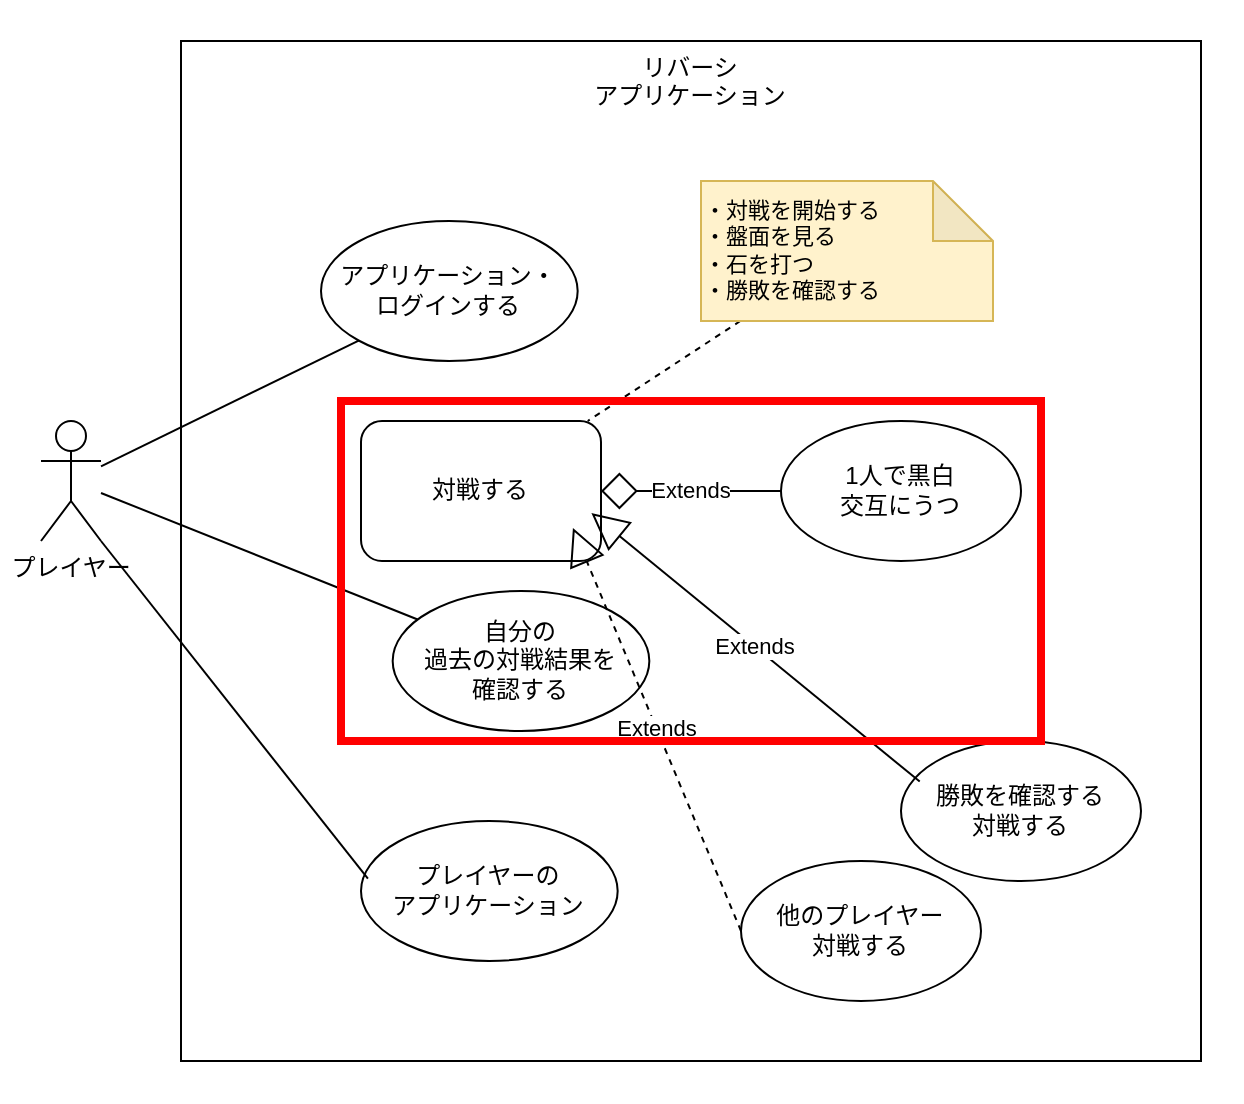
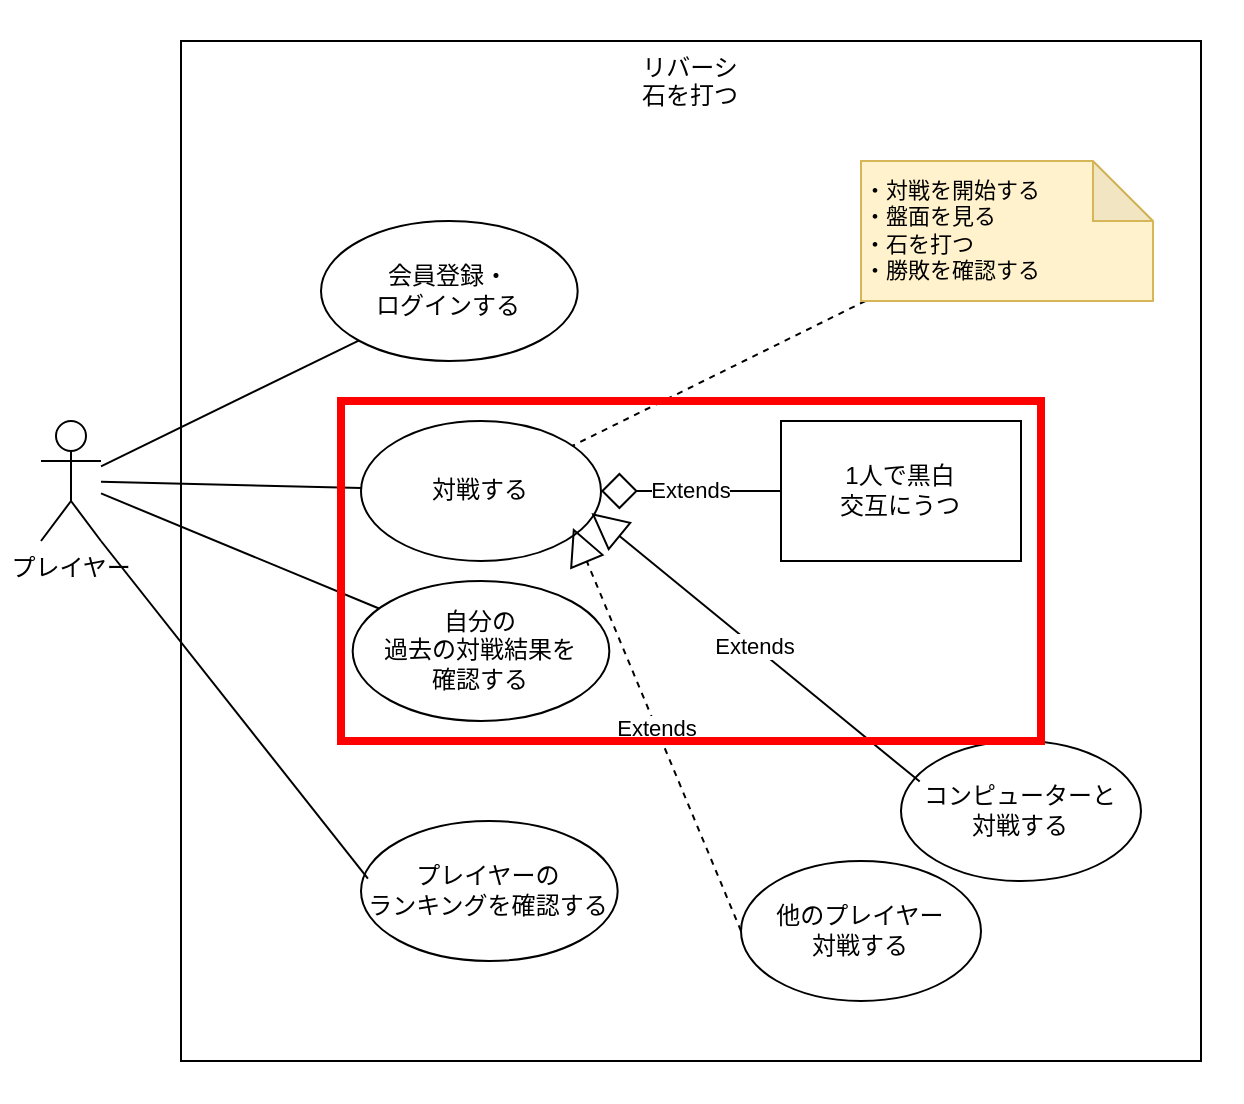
- <mxCell id="2" value="リバーシ&lt;br&gt;アプリケーション" style="whiteSpace=wrap;html=1;aspect=fixed;fillColor=none;verticalAlign=top;" parent="1" vertex="1"><mxGeometry x="90" y="20" width="510" height="510" as="geometry" /></mxCell>
+ <mxCell id="2" value="リバーシ&lt;br&gt;石を打つ" style="whiteSpace=wrap;html=1;aspect=fixed;fillColor=none;verticalAlign=top;" parent="1" vertex="1"><mxGeometry x="90" y="20" width="510" height="510" as="geometry" /></mxCell>
- <mxCell id="9" value="・対戦を開始する&lt;div&gt;・盤面を見る&lt;/div&gt;&lt;div&gt;・石を打つ&lt;/div&gt;&lt;div&gt;・勝敗を確認する&lt;/div&gt;" style="shape=note;whiteSpace=wrap;html=1;backgroundOutline=1;darkOpacity=0.05;fontFamily=Helvetica;fontSize=11;labelBackgroundColor=none;align=left;fillColor=#fff2cc;strokeColor=#d6b656;" parent="1" vertex="1"><mxGeometry x="350" y="90" width="146" height="70" as="geometry" /></mxCell>
+ <mxCell id="9" value="・対戦を開始する&lt;div&gt;・盤面を見る&lt;/div&gt;&lt;div&gt;・石を打つ&lt;/div&gt;&lt;div&gt;・勝敗を確認する&lt;/div&gt;" style="shape=note;whiteSpace=wrap;html=1;backgroundOutline=1;darkOpacity=0.05;fontFamily=Helvetica;fontSize=11;labelBackgroundColor=none;align=left;fillColor=#fff2cc;strokeColor=#d6b656;" parent="1" vertex="1"><mxGeometry x="430" y="80" width="146" height="70" as="geometry" /></mxCell>
- <mxCell id="10" value="アプリケーション・&lt;div&gt;ログインする&lt;/div&gt;" style="ellipse;whiteSpace=wrap;html=1;fillColor=none;" parent="1" vertex="1"><mxGeometry x="160" y="110" width="128.33" height="70" as="geometry" /></mxCell>
+ <mxCell id="10" value="会員登録・&lt;div&gt;ログインする&lt;/div&gt;" style="ellipse;whiteSpace=wrap;html=1;fillColor=none;" parent="1" vertex="1"><mxGeometry x="160" y="110" width="128.33" height="70" as="geometry" /></mxCell>
+ <mxCell id="3" style="edgeStyle=none;html=1;endArrow=none;endFill=0;" parent="1" source="6" target="7" edge="1"><mxGeometry relative="1" as="geometry" /></mxCell>
- <mxCell id="7" value="対戦する" style="whiteSpace=wrap;html=1;fillColor=none;rounded=1;" parent="1" vertex="1"><mxGeometry x="180" y="210" width="120" height="70" as="geometry" /></mxCell>
+ <mxCell id="7" value="対戦する" style="ellipse;whiteSpace=wrap;html=1;fillColor=none;" parent="1" vertex="1"><mxGeometry x="180" y="210" width="120" height="70" as="geometry" /></mxCell>
- <mxCell id="12" value="1人で黒白&lt;br&gt;交互にうつ" style="ellipse;whiteSpace=wrap;html=1;fillColor=none;" parent="1" vertex="1"><mxGeometry x="390" y="210" width="120" height="70" as="geometry" /></mxCell>
+ <mxCell id="12" value="1人で黒白&lt;br&gt;交互にうつ" style="whiteSpace=wrap;html=1;fillColor=none;rounded=0;" parent="1" vertex="1"><mxGeometry x="390" y="210" width="120" height="70" as="geometry" /></mxCell>
- <mxCell id="11" value="自分の&lt;div&gt;過去の対戦結果を&lt;/div&gt;&lt;div&gt;確認する&lt;/div&gt;" style="ellipse;whiteSpace=wrap;html=1;fillColor=none;" parent="1" vertex="1"><mxGeometry x="195.83" y="295" width="128.33" height="70" as="geometry" /></mxCell>
+ <mxCell id="11" value="自分の&lt;div&gt;過去の対戦結果を&lt;/div&gt;&lt;div&gt;確認する&lt;/div&gt;" style="ellipse;whiteSpace=wrap;html=1;fillColor=none;" parent="1" vertex="1"><mxGeometry x="175.83" y="290" width="128.33" height="70" as="geometry" /></mxCell>
- <mxCell id="13" value="勝敗を確認する&lt;br&gt;対戦する" style="ellipse;whiteSpace=wrap;html=1;fillColor=none;" parent="1" vertex="1"><mxGeometry x="450" y="370" width="120" height="70" as="geometry" /></mxCell>
+ <mxCell id="13" value="コンピューターと&lt;br&gt;対戦する" style="ellipse;whiteSpace=wrap;html=1;fillColor=none;" parent="1" vertex="1"><mxGeometry x="450" y="370" width="120" height="70" as="geometry" /></mxCell>
- <mxCell id="18" value="プレイヤーの&lt;br&gt;アプリケーション" style="ellipse;whiteSpace=wrap;html=1;fillColor=none;" parent="1" vertex="1"><mxGeometry x="180" y="410" width="128.33" height="70" as="geometry" /></mxCell>
+ <mxCell id="18" value="プレイヤーの&lt;br&gt;ランキングを確認する" style="ellipse;whiteSpace=wrap;html=1;fillColor=none;" parent="1" vertex="1"><mxGeometry x="180" y="410" width="128.33" height="70" as="geometry" /></mxCell>
